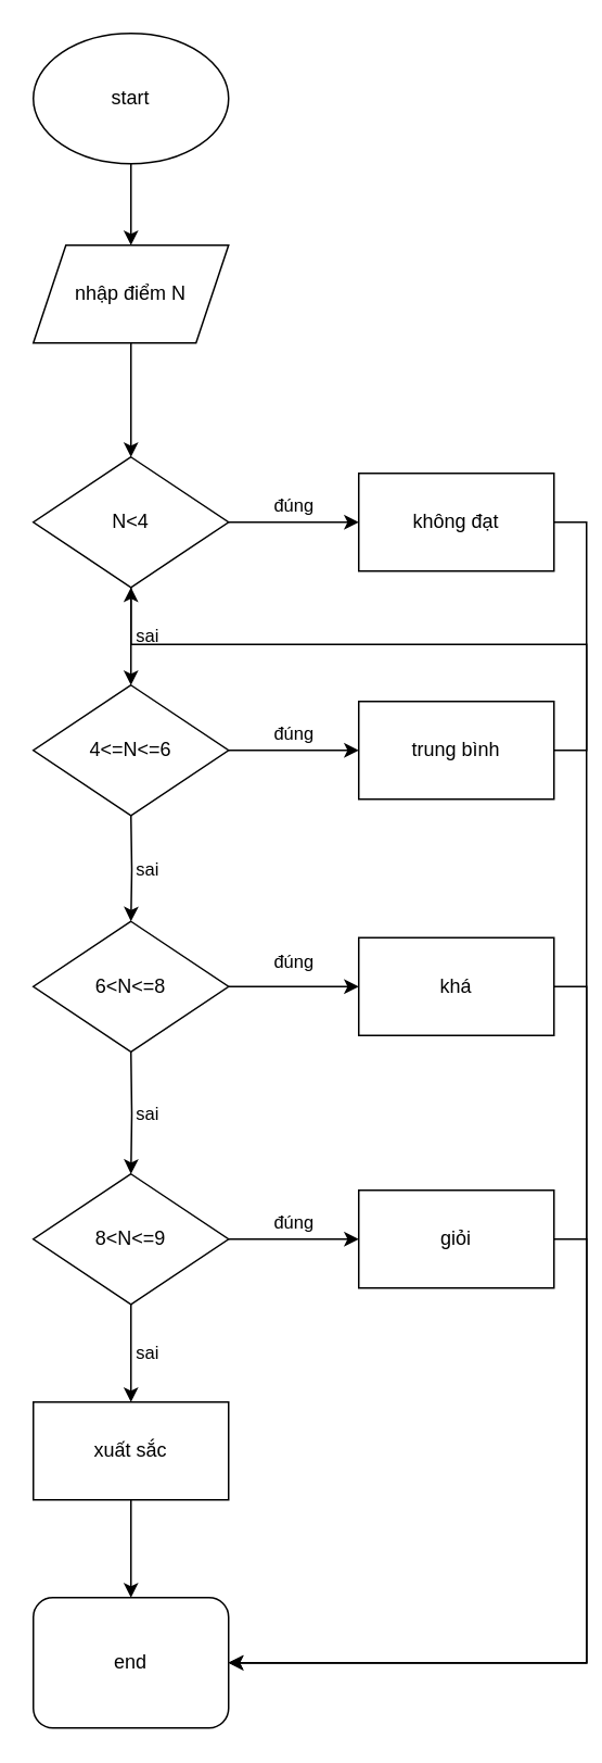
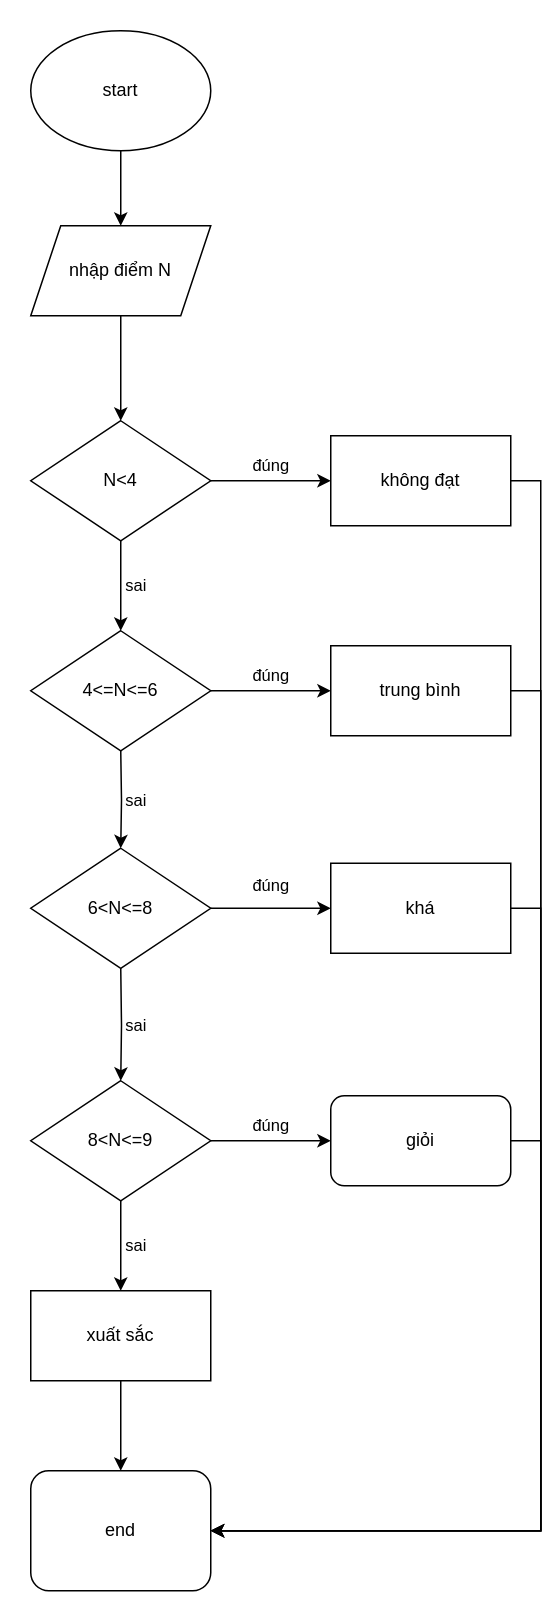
- <mxCell id="13" style="edgeStyle=orthogonalEdgeStyle;rounded=0;orthogonalLoop=1;jettySize=auto;html=1;exitX=1;exitY=0.5;exitDx=0;exitDy=0;" edge="1" parent="1" source="14" target="8"><mxGeometry relative="1" as="geometry"><mxPoint x="450" y="810" as="targetPoint" /></mxGeometry></mxCell>
+ <mxCell id="13" style="edgeStyle=orthogonalEdgeStyle;rounded=0;orthogonalLoop=1;jettySize=auto;html=1;exitX=1;exitY=0.5;exitDx=0;exitDy=0;entryX=1;entryY=0.5;entryDx=0;entryDy=0;" edge="1" parent="1" source="14" target="28"><mxGeometry relative="1" as="geometry"><mxPoint x="450" y="810" as="targetPoint" /></mxGeometry></mxCell>
- <mxCell id="25" value="giỏi" style="whiteSpace=wrap;html=1;" vertex="1" parent="1"><mxGeometry x="220" y="730" width="120" height="60" as="geometry" /></mxCell>
+ <mxCell id="25" value="giỏi" style="whiteSpace=wrap;html=1;rounded=1;" vertex="1" parent="1"><mxGeometry x="220" y="730" width="120" height="60" as="geometry" /></mxCell>
